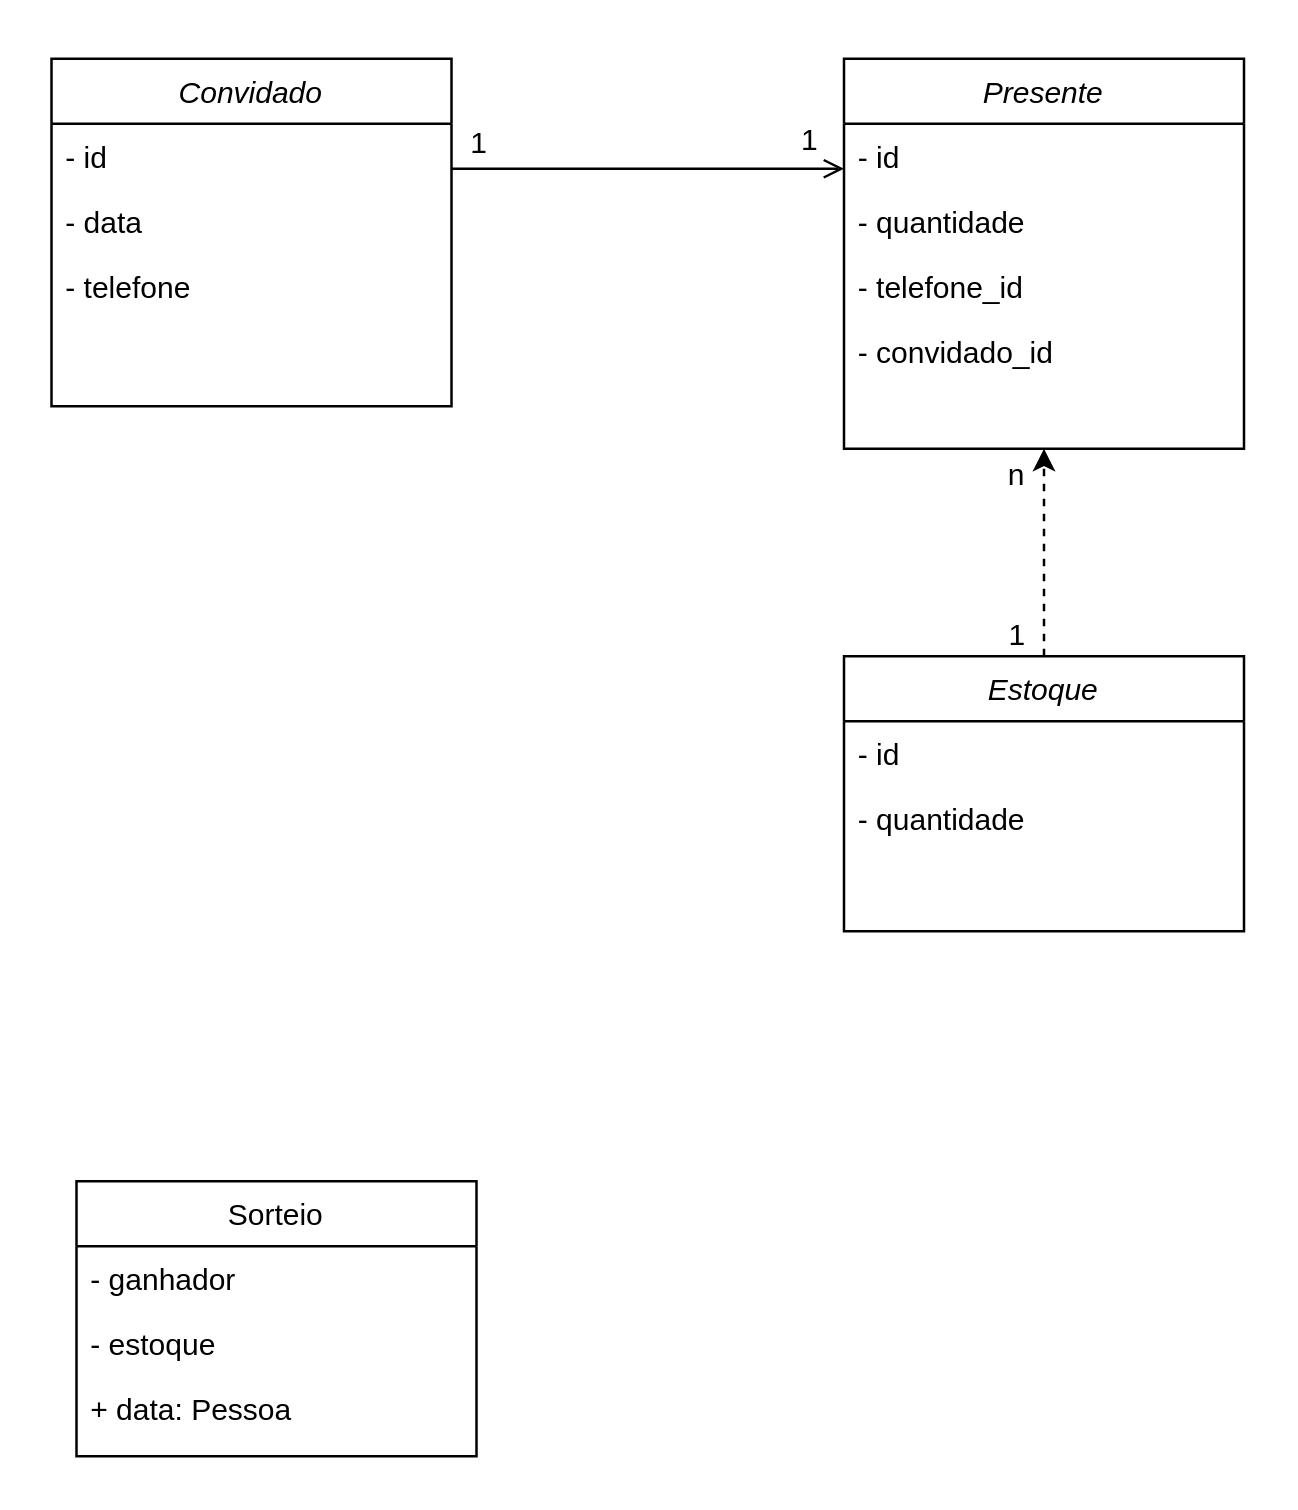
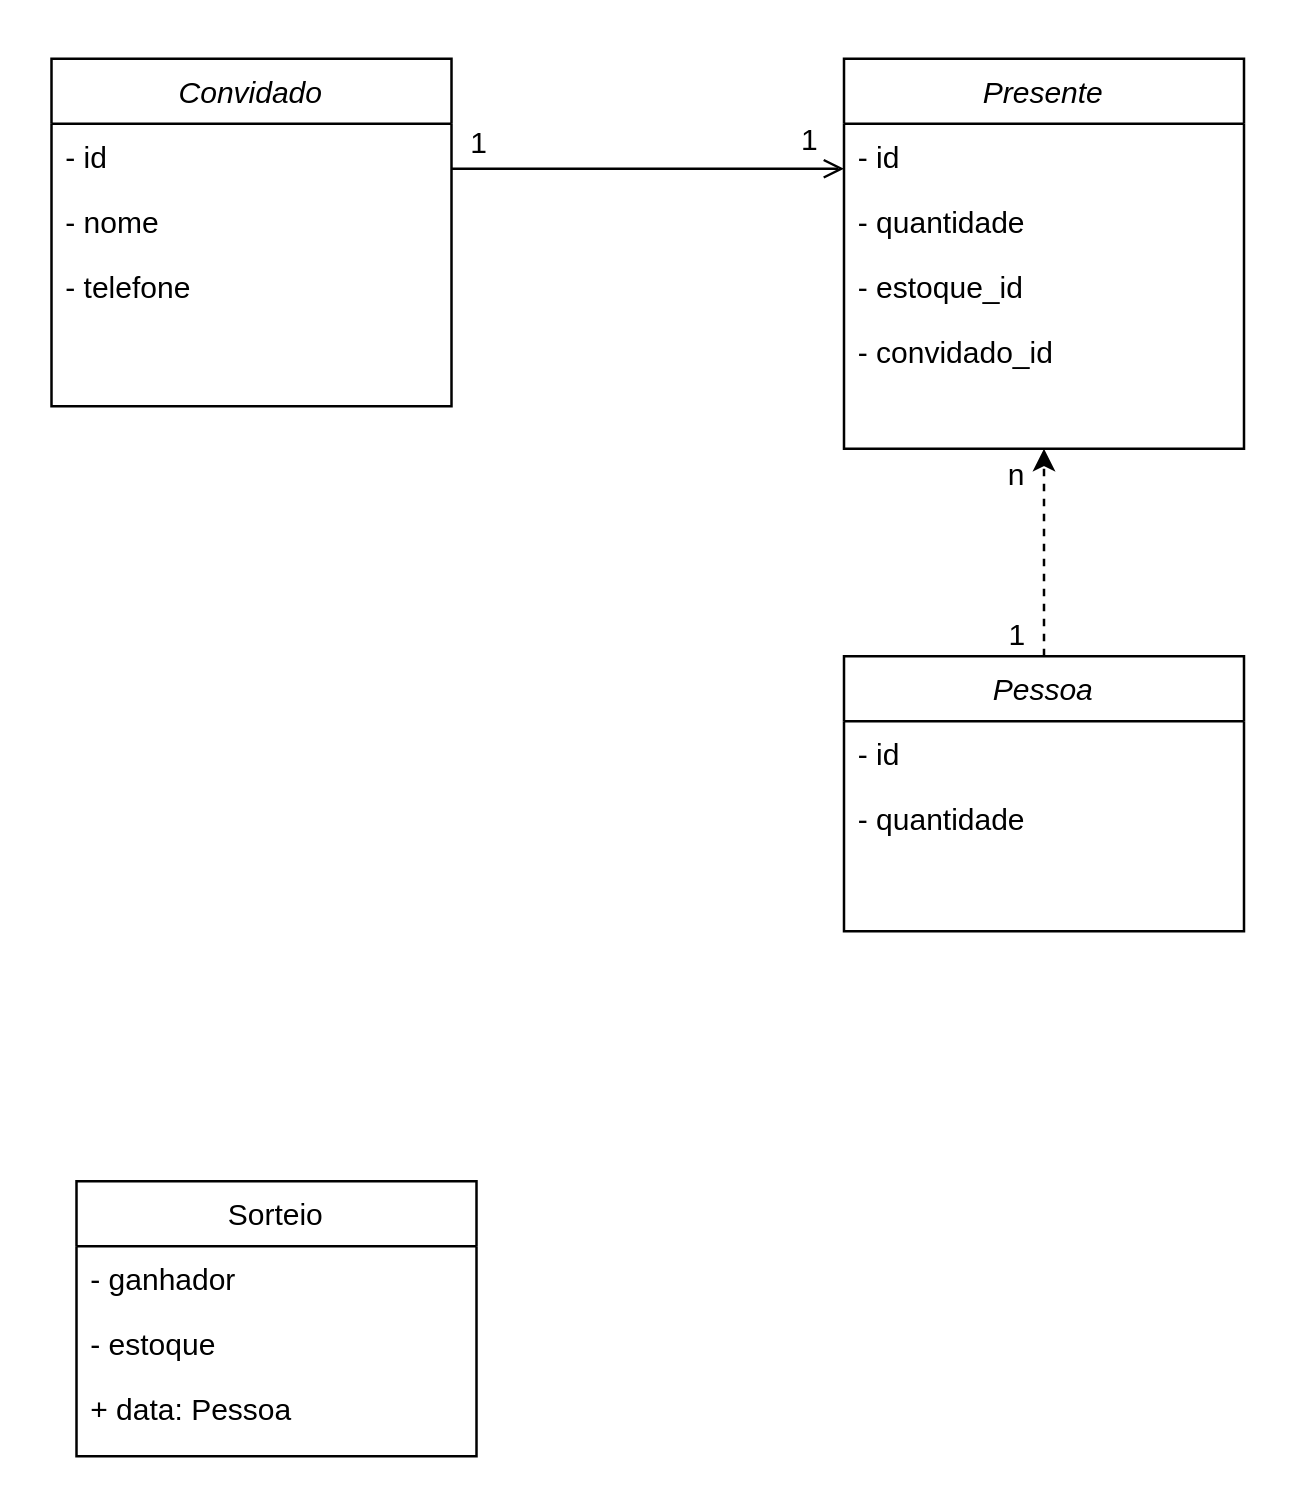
- <mxCell id="7" value="- data" style="text;align=left;verticalAlign=top;spacingLeft=4;spacingRight=4;overflow=hidden;rotatable=0;points=[[0,0.5],[1,0.5]];portConstraint=eastwest;" vertex="1" parent="5"><mxGeometry y="52" width="160" height="26" as="geometry" /></mxCell>
+ <mxCell id="7" value="- nome" style="text;align=left;verticalAlign=top;spacingLeft=4;spacingRight=4;overflow=hidden;rotatable=0;points=[[0,0.5],[1,0.5]];portConstraint=eastwest;" vertex="1" parent="5"><mxGeometry y="52" width="160" height="26" as="geometry" /></mxCell>
- <mxCell id="16" value="- telefone_id" style="text;align=left;verticalAlign=top;spacingLeft=4;spacingRight=4;overflow=hidden;rotatable=0;points=[[0,0.5],[1,0.5]];portConstraint=eastwest;" vertex="1" parent="13"><mxGeometry y="78" width="160" height="26" as="geometry" /></mxCell>
+ <mxCell id="16" value="- estoque_id" style="text;align=left;verticalAlign=top;spacingLeft=4;spacingRight=4;overflow=hidden;rotatable=0;points=[[0,0.5],[1,0.5]];portConstraint=eastwest;" vertex="1" parent="13"><mxGeometry y="78" width="160" height="26" as="geometry" /></mxCell>
- <mxCell id="18" value="Estoque" style="swimlane;fontStyle=2;align=center;verticalAlign=top;childLayout=stackLayout;horizontal=1;startSize=26;horizontalStack=0;resizeParent=1;resizeLast=0;collapsible=1;marginBottom=0;rounded=0;shadow=0;strokeWidth=1;" vertex="1" parent="1"><mxGeometry x="337" y="262" width="160" height="110" as="geometry"><mxRectangle x="340" y="380" width="170" height="26" as="alternateBounds" /></mxGeometry></mxCell>
+ <mxCell id="18" value="Pessoa" style="swimlane;fontStyle=2;align=center;verticalAlign=top;childLayout=stackLayout;horizontal=1;startSize=26;horizontalStack=0;resizeParent=1;resizeLast=0;collapsible=1;marginBottom=0;rounded=0;shadow=0;strokeWidth=1;" vertex="1" parent="1"><mxGeometry x="337" y="262" width="160" height="110" as="geometry"><mxRectangle x="340" y="380" width="170" height="26" as="alternateBounds" /></mxGeometry></mxCell>
